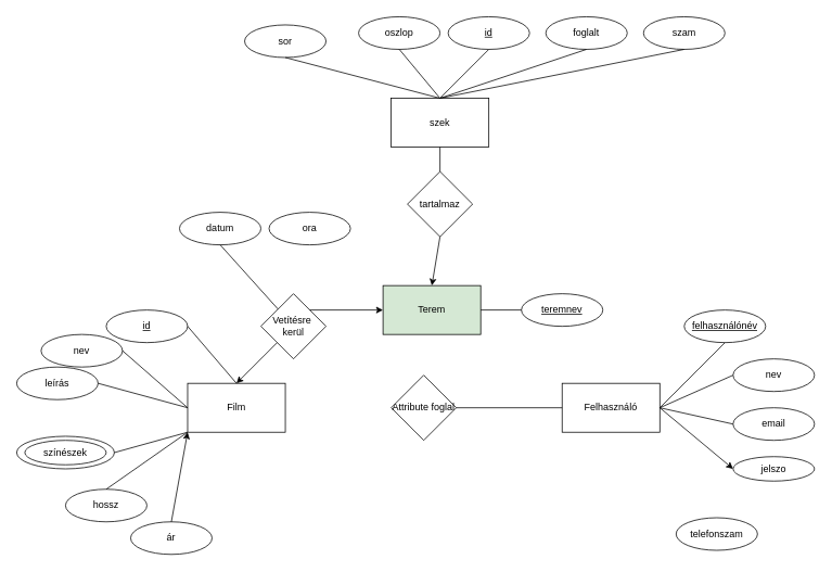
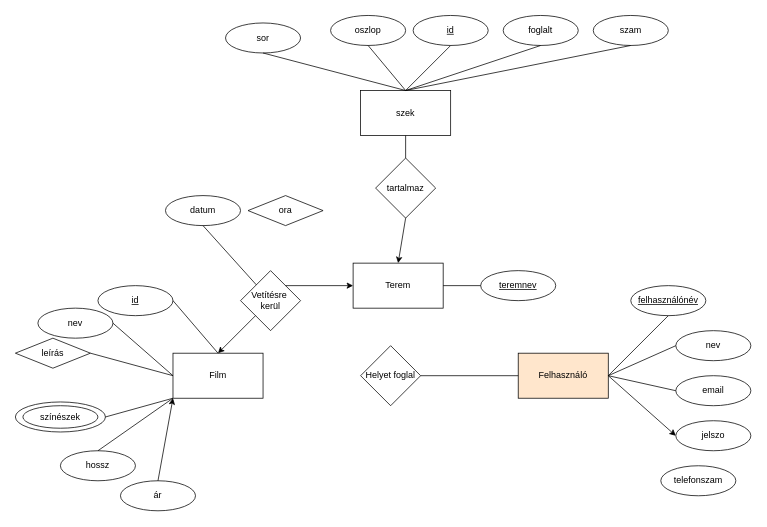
- <mxCell id="33" value="ora" style="ellipse;whiteSpace=wrap;html=1;align=center;" parent="1" vertex="1"><mxGeometry x="330" y="260" width="100" height="40" as="geometry" /></mxCell>
+ <mxCell id="33" value="ora" style="rhombus;whiteSpace=wrap;html=1;align=center;" parent="1" vertex="1"><mxGeometry x="330" y="260" width="100" height="40" as="geometry" /></mxCell>
- <mxCell id="30" value="Terem" style="rounded=0;whiteSpace=wrap;html=1;fillColor=#d5e8d4;" parent="1" vertex="1"><mxGeometry x="470" y="350" width="120" height="60" as="geometry" /></mxCell>
+ <mxCell id="30" value="Terem" style="rounded=0;whiteSpace=wrap;html=1;" parent="1" vertex="1"><mxGeometry x="470" y="350" width="120" height="60" as="geometry" /></mxCell>
- <mxCell id="16" value="leírás" style="ellipse;whiteSpace=wrap;html=1;align=center;" parent="1" vertex="1"><mxGeometry x="20" y="450" width="100" height="40" as="geometry" /></mxCell>
+ <mxCell id="16" value="leírás" style="rhombus;whiteSpace=wrap;html=1;align=center;" parent="1" vertex="1"><mxGeometry x="20" y="450" width="100" height="40" as="geometry" /></mxCell>
- <mxCell id="27" value="Attribute foglal" style="rhombus;whiteSpace=wrap;html=1;" parent="1" vertex="1"><mxGeometry x="480" y="460" width="80" height="80" as="geometry" /></mxCell>
+ <mxCell id="27" value="Helyet foglal" style="rhombus;whiteSpace=wrap;html=1;" parent="1" vertex="1"><mxGeometry x="480" y="460" width="80" height="80" as="geometry" /></mxCell>
- <mxCell id="4" value="Felhasználó" style="rounded=0;whiteSpace=wrap;html=1;" parent="1" vertex="1"><mxGeometry x="690" y="470" width="120" height="60" as="geometry" /></mxCell>
+ <mxCell id="4" value="Felhasználó" style="rounded=0;whiteSpace=wrap;html=1;fillColor=#ffe6cc;" parent="1" vertex="1"><mxGeometry x="690" y="470" width="120" height="60" as="geometry" /></mxCell>
- <mxCell id="8" value="jelszo" style="ellipse;whiteSpace=wrap;html=1;align=center;" parent="1" vertex="1"><mxGeometry x="900" y="560" width="100" height="30" as="geometry" /></mxCell>
+ <mxCell id="8" value="jelszo" style="ellipse;whiteSpace=wrap;html=1;align=center;" parent="1" vertex="1"><mxGeometry x="900" y="560" width="100" height="40" as="geometry" /></mxCell>
- <mxCell id="9" value="telefonszam" style="ellipse;whiteSpace=wrap;html=1;align=center;" parent="1" vertex="1"><mxGeometry x="830" y="635" width="100" height="40" as="geometry" /></mxCell>
+ <mxCell id="9" value="telefonszam" style="ellipse;whiteSpace=wrap;html=1;align=center;" parent="1" vertex="1"><mxGeometry x="880" y="620" width="100" height="40" as="geometry" /></mxCell>
